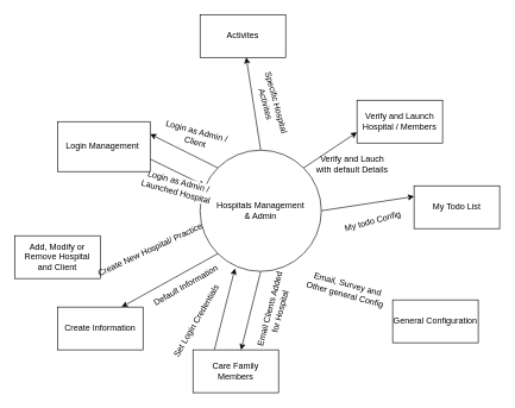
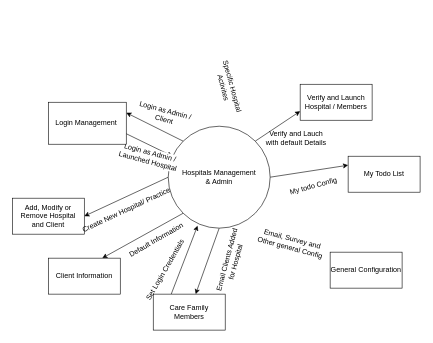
- <mxCell id="18" value="Activites" style="rounded=0;whiteSpace=wrap;html=1;" vertex="1" parent="1"><mxGeometry x="280" y="20" width="120" height="60" as="geometry" /></mxCell>
- <mxCell id="9" style="edgeStyle=none;rounded=0;orthogonalLoop=1;jettySize=auto;html=1;exitX=0.5;exitY=0;exitDx=0;exitDy=0;" edge="1" parent="1" source="10" target="18"><mxGeometry relative="1" as="geometry" /></mxCell>
+ <mxCell id="7" style="edgeStyle=none;rounded=0;orthogonalLoop=1;jettySize=auto;html=1;exitX=0;exitY=0.5;exitDx=0;exitDy=0;entryX=1;entryY=0.5;entryDx=0;entryDy=0;" edge="1" parent="1" source="10" target="21"><mxGeometry relative="1" as="geometry" /></mxCell>
- <mxCell id="14" value="Create Information" style="rounded=0;whiteSpace=wrap;html=1;" vertex="1" parent="1"><mxGeometry x="80" y="430" width="120" height="60" as="geometry" /></mxCell>
+ <mxCell id="14" value="Client Information" style="rounded=0;whiteSpace=wrap;html=1;" vertex="1" parent="1"><mxGeometry x="80" y="430" width="120" height="60" as="geometry" /></mxCell>
- <mxCell id="20" value="Care Family Members" style="rounded=0;whiteSpace=wrap;html=1;" vertex="1" parent="1"><mxGeometry x="270" y="490" width="120" height="60" as="geometry" /></mxCell>
+ <mxCell id="20" value="Care Family Members" style="rounded=0;whiteSpace=wrap;html=1;" vertex="1" parent="1"><mxGeometry x="255" y="490" width="120" height="60" as="geometry" /></mxCell>
